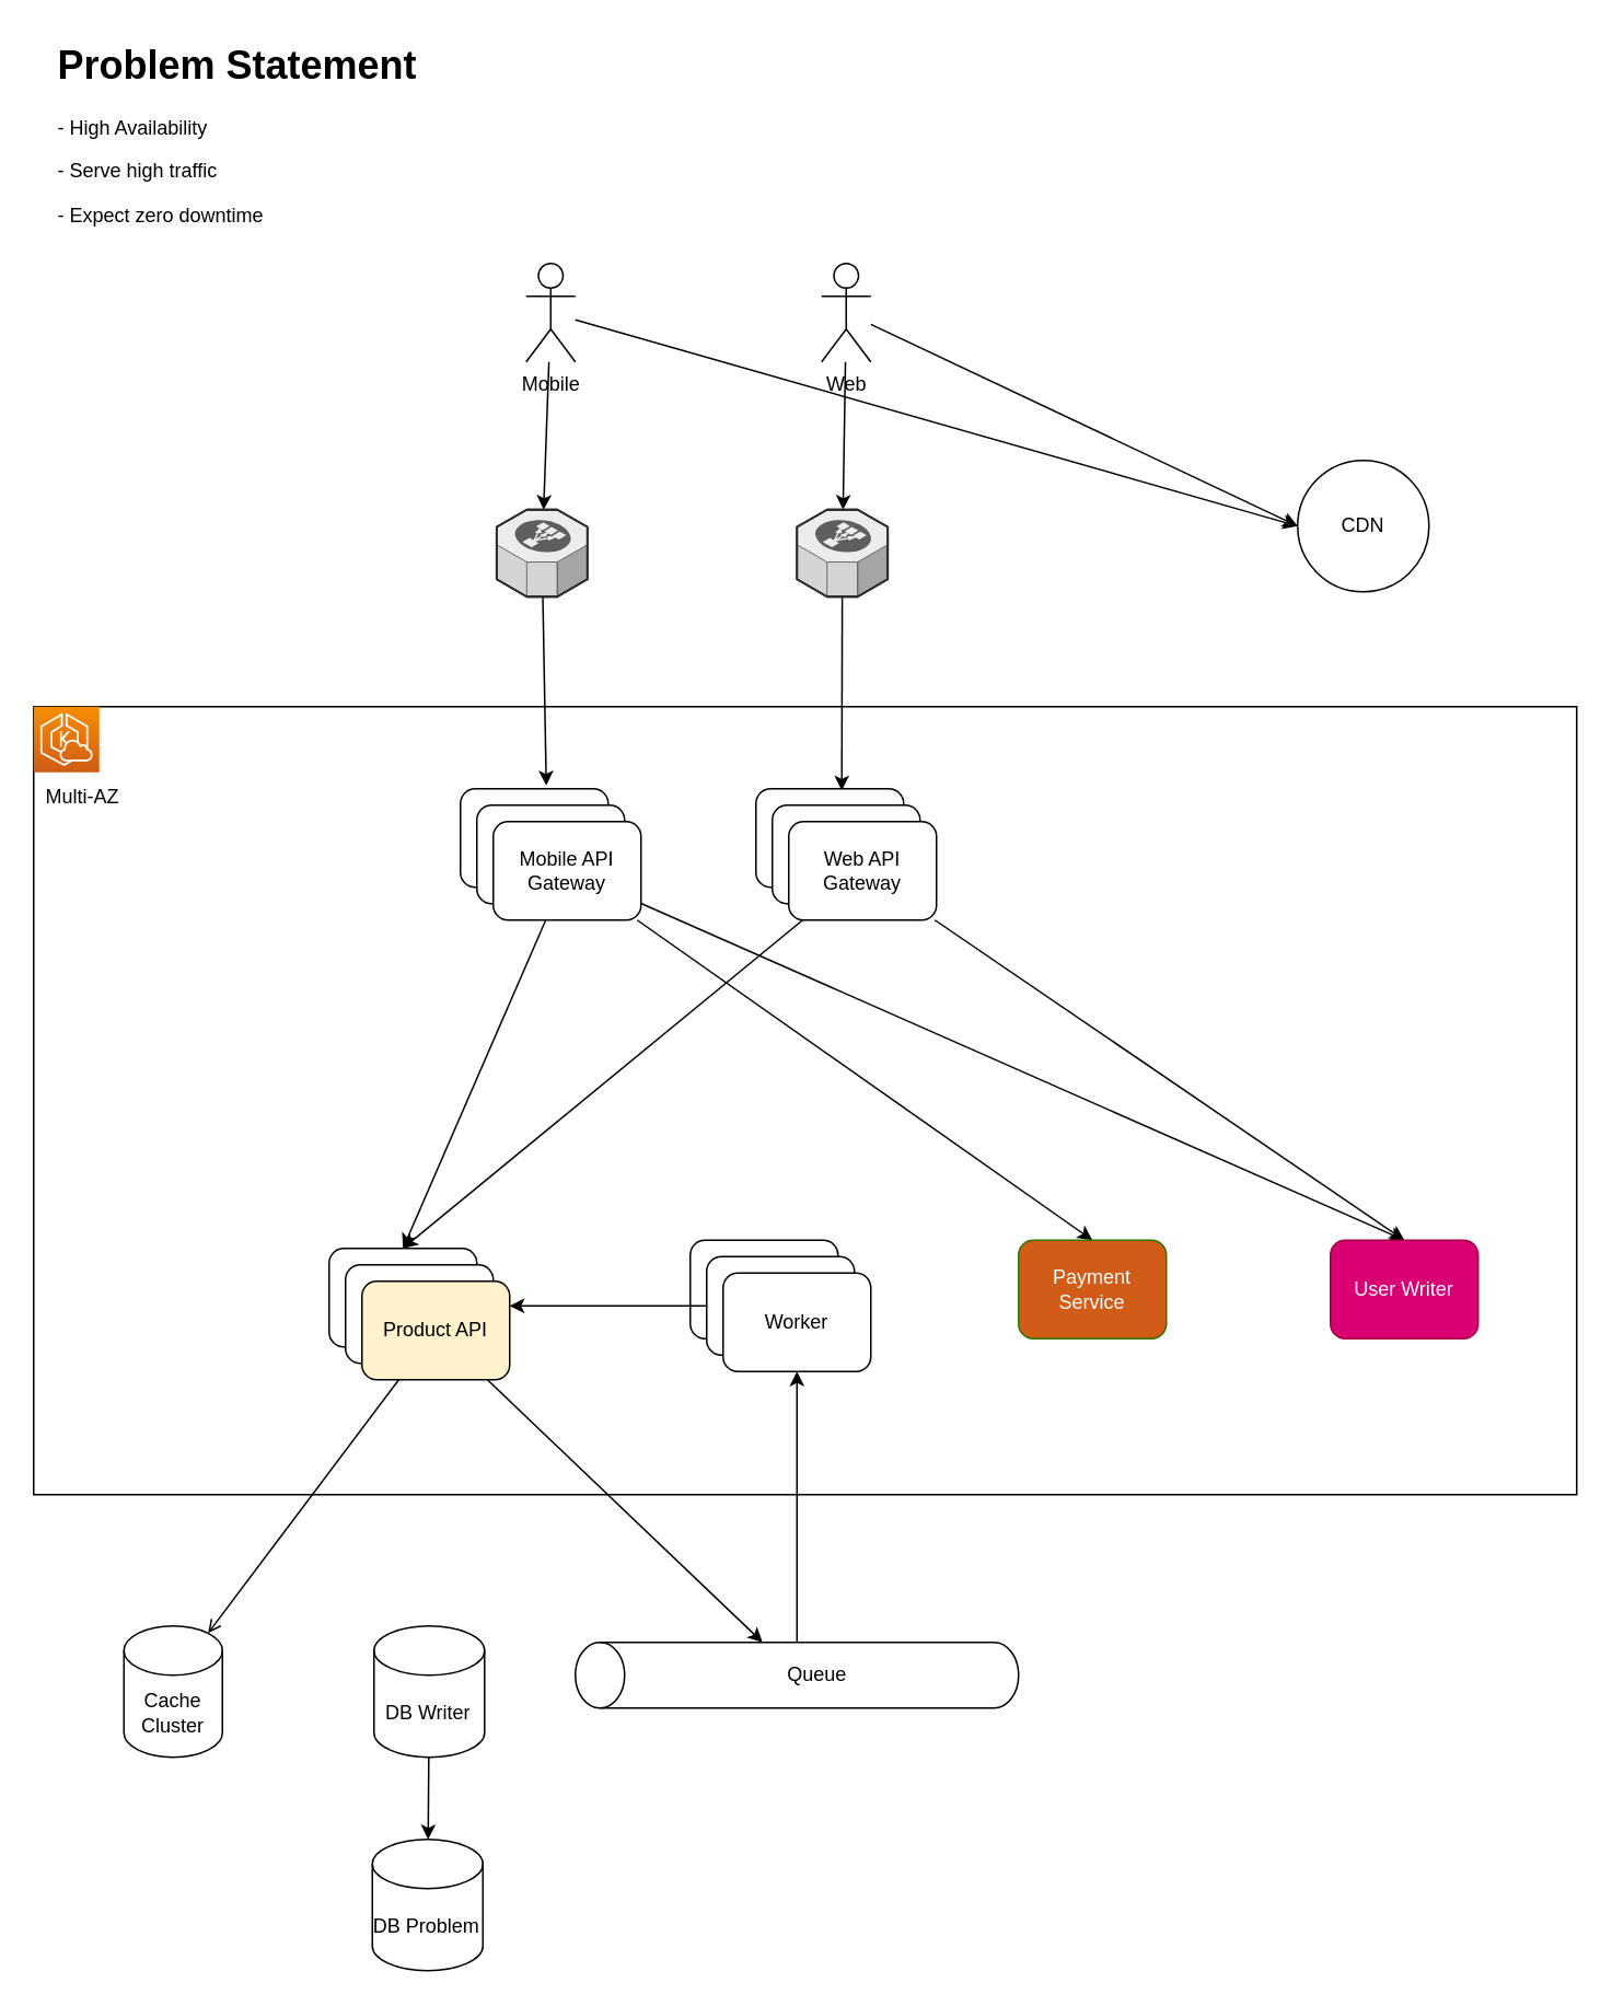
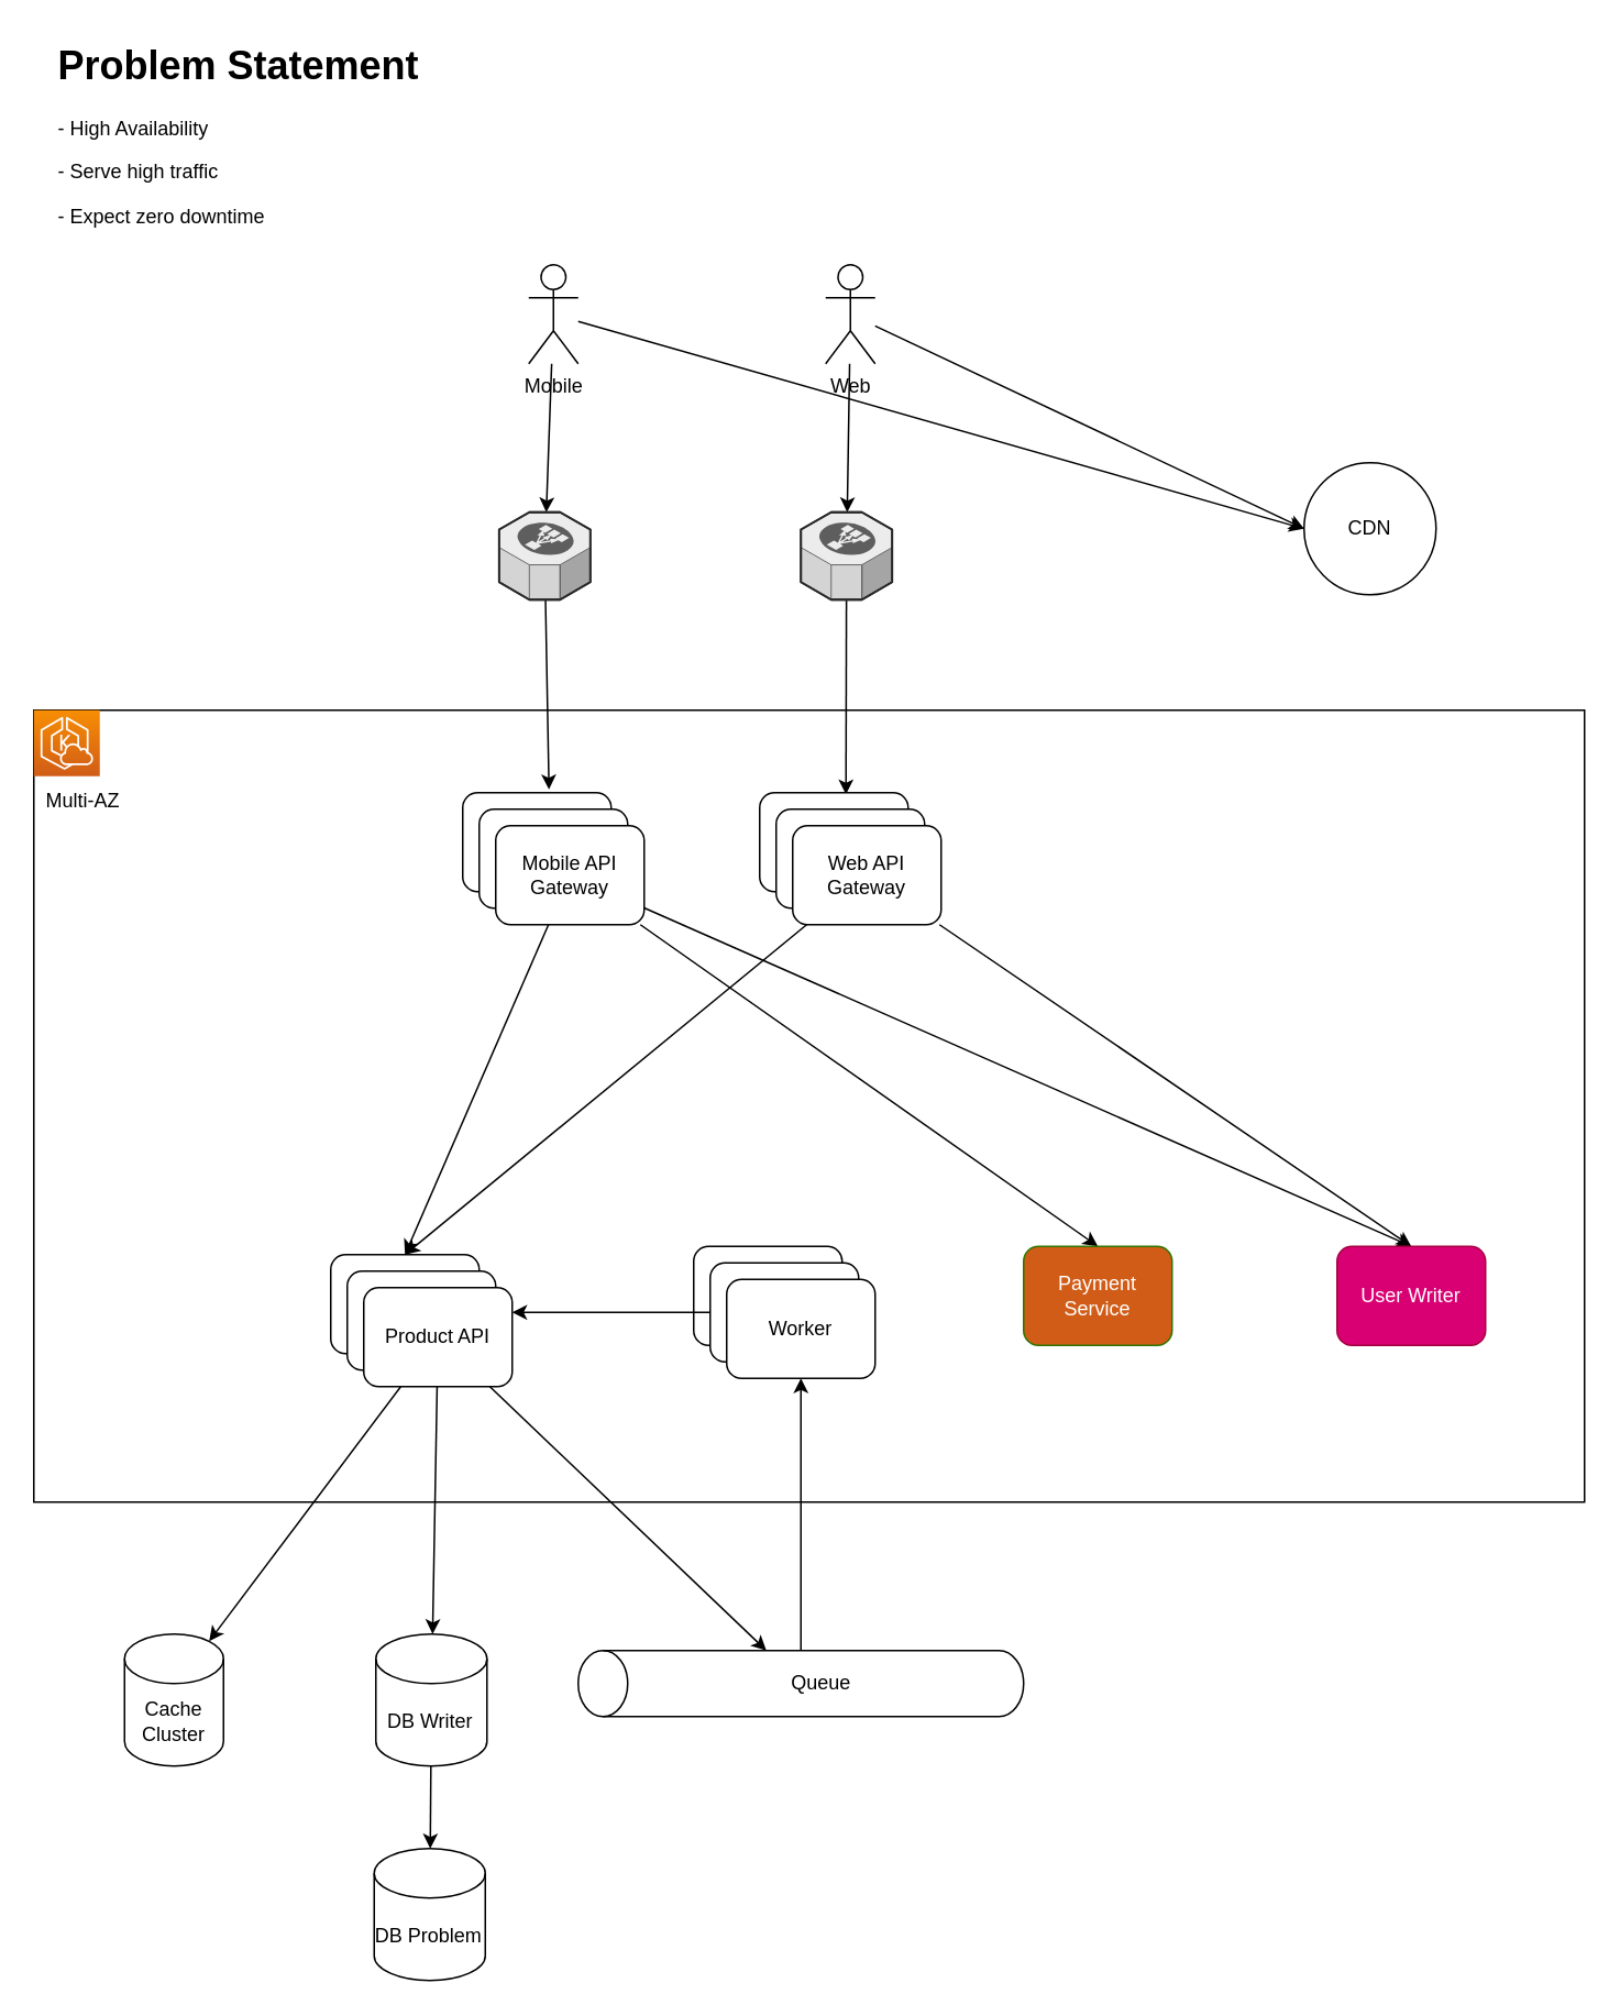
- <mxCell id="15" value="Product API" style="rounded=1;whiteSpace=wrap;html=1;fillColor=#fff2cc;" parent="12" vertex="1"><mxGeometry x="20" y="20" width="90" height="60" as="geometry" /></mxCell>
+ <mxCell id="15" value="Product API" style="rounded=1;whiteSpace=wrap;html=1;" parent="12" vertex="1"><mxGeometry x="20" y="20" width="90" height="60" as="geometry" /></mxCell>
+ <mxCell id="18" style="edgeStyle=none;html=1;" parent="1" source="15" target="8" edge="1"><mxGeometry relative="1" as="geometry" /></mxCell>
- <mxCell id="20" style="edgeStyle=none;html=1;entryX=0.855;entryY=0;entryDx=0;entryDy=4.35;entryPerimeter=0;endArrow=open;" parent="1" source="15" target="19" edge="1"><mxGeometry relative="1" as="geometry" /></mxCell>
+ <mxCell id="20" style="edgeStyle=none;html=1;entryX=0.855;entryY=0;entryDx=0;entryDy=4.35;entryPerimeter=0;" parent="1" source="15" target="19" edge="1"><mxGeometry relative="1" as="geometry" /></mxCell>
